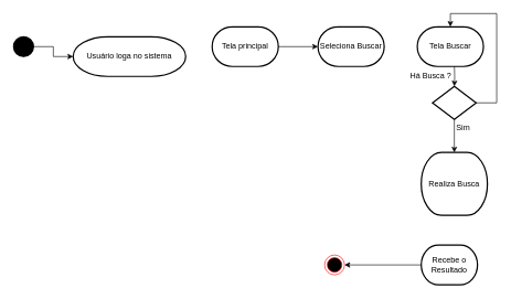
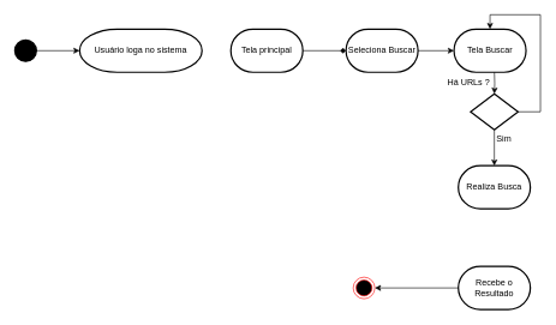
- <mxCell id="6" value="" style="edgeStyle=orthogonalEdgeStyle;rounded=0;orthogonalLoop=1;jettySize=auto;html=1;" parent="1" source="7" target="10" edge="1"><mxGeometry relative="1" as="geometry" /></mxCell>
+ <mxCell id="6" value="" style="edgeStyle=orthogonalEdgeStyle;rounded=0;orthogonalLoop=1;jettySize=auto;html=1;endArrow=diamond;" parent="1" source="7" target="10" edge="1"><mxGeometry relative="1" as="geometry" /></mxCell>
+ <mxCell id="9" value="" style="edgeStyle=orthogonalEdgeStyle;rounded=0;orthogonalLoop=1;jettySize=auto;html=1;" parent="1" source="10" target="18" edge="1"><mxGeometry relative="1" as="geometry" /></mxCell>
- <mxCell id="4" value="Usuário loga no sistema" style="strokeWidth=2;html=1;shape=mxgraph.flowchart.terminator;whiteSpace=wrap;" parent="1" vertex="1"><mxGeometry x="110" y="55" width="170" height="60" as="geometry" /></mxCell>
+ <mxCell id="4" value="Usuário loga no sistema" style="strokeWidth=2;html=1;shape=mxgraph.flowchart.terminator;whiteSpace=wrap;" parent="1" vertex="1"><mxGeometry x="110" y="40" width="170" height="60" as="geometry" /></mxCell>
- <mxCell id="16" value="Há Busca ?" style="text;html=1;align=center;verticalAlign=middle;resizable=0;points=[];autosize=1;strokeColor=none;fillColor=none;" parent="1" vertex="1"><mxGeometry x="610" y="100" width="80" height="30" as="geometry" /></mxCell>
+ <mxCell id="16" value="Há URLs ?" style="text;html=1;align=center;verticalAlign=middle;resizable=0;points=[];autosize=1;strokeColor=none;fillColor=none;" parent="1" vertex="1"><mxGeometry x="610" y="100" width="80" height="30" as="geometry" /></mxCell>
- <mxCell id="11" value="Realiza Busca" style="strokeWidth=2;html=1;shape=mxgraph.flowchart.terminator;whiteSpace=wrap;" parent="1" vertex="1"><mxGeometry x="636" y="230" width="100" height="95" as="geometry" /></mxCell>
+ <mxCell id="11" value="Realiza Busca" style="strokeWidth=2;html=1;shape=mxgraph.flowchart.terminator;whiteSpace=wrap;" parent="1" vertex="1"><mxGeometry x="636" y="230" width="100" height="60" as="geometry" /></mxCell>
- <mxCell id="13" value="Recebe o Resultado" style="strokeWidth=2;html=1;shape=mxgraph.flowchart.terminator;whiteSpace=wrap;" parent="1" vertex="1"><mxGeometry x="636" y="370" width="85" height="60" as="geometry" /></mxCell>
+ <mxCell id="13" value="Recebe o Resultado" style="strokeWidth=2;html=1;shape=mxgraph.flowchart.terminator;whiteSpace=wrap;" parent="1" vertex="1"><mxGeometry x="636" y="370" width="100" height="60" as="geometry" /></mxCell>
